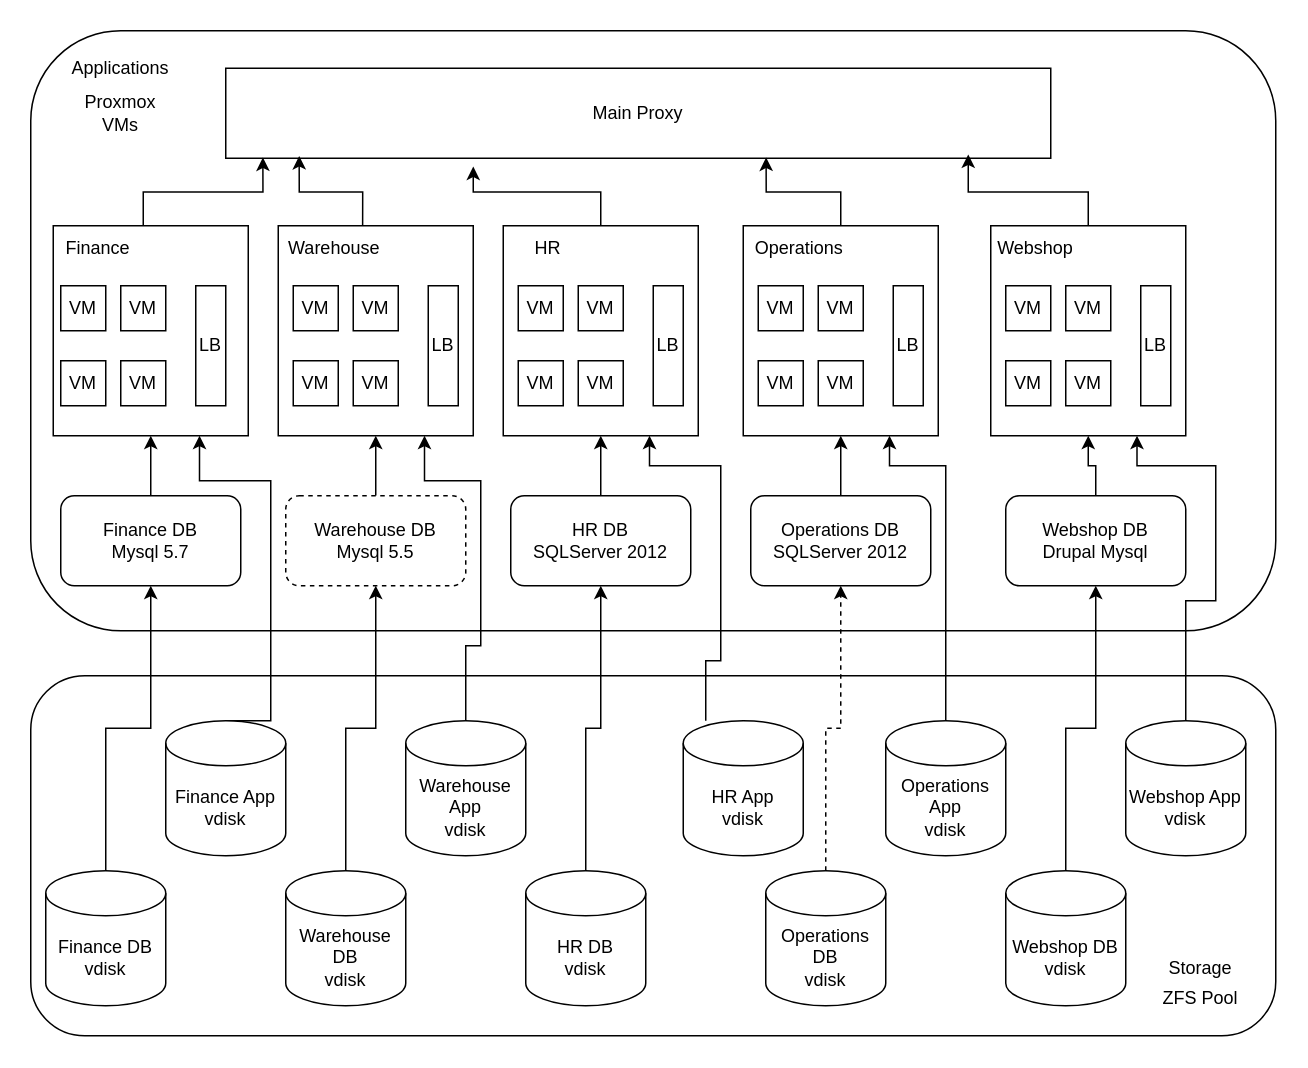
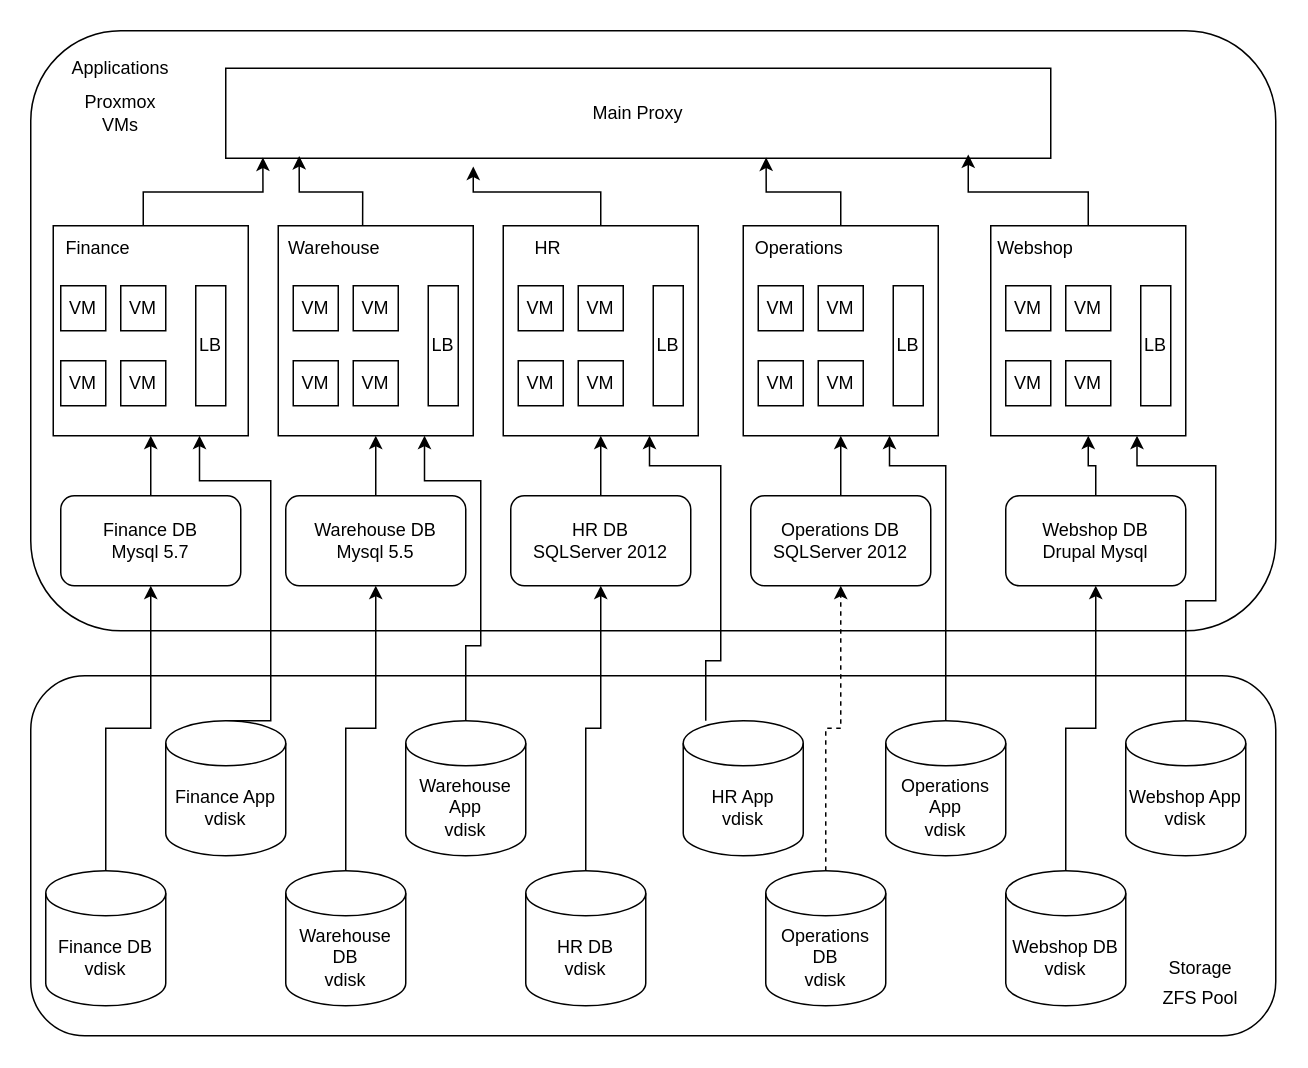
- <mxCell id="31" value="Warehouse DB&lt;br&gt;Mysql 5.5" style="rounded=1;whiteSpace=wrap;html=1;dashed=1;" vertex="1" parent="1"><mxGeometry x="190" y="330" width="120" height="60" as="geometry" /></mxCell>
+ <mxCell id="31" value="Warehouse DB&lt;br&gt;Mysql 5.5" style="rounded=1;whiteSpace=wrap;html=1;" vertex="1" parent="1"><mxGeometry x="190" y="330" width="120" height="60" as="geometry" /></mxCell>
